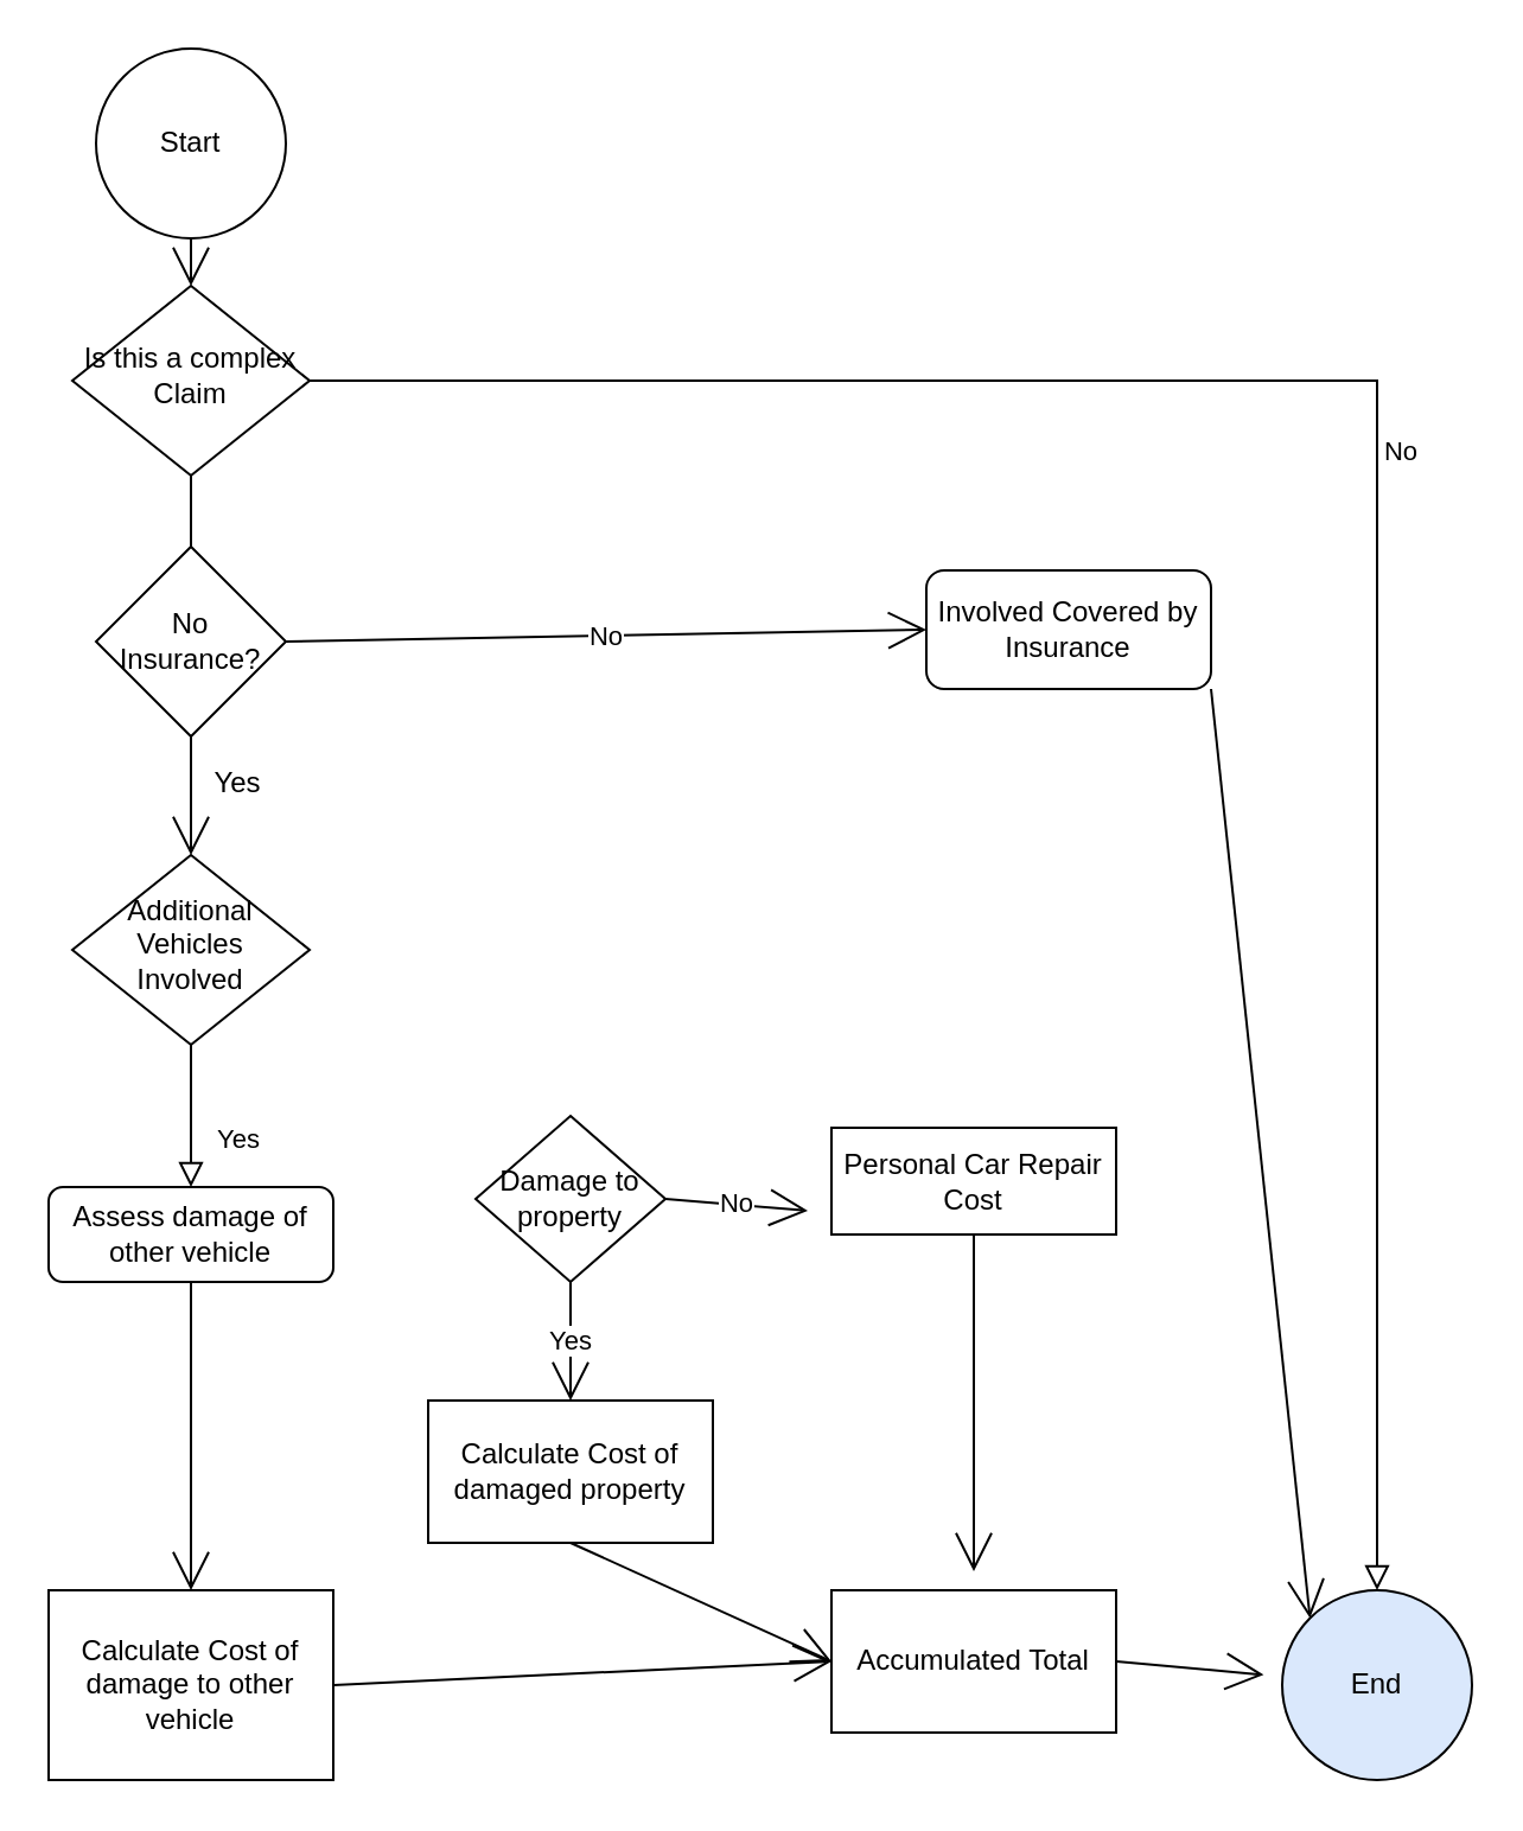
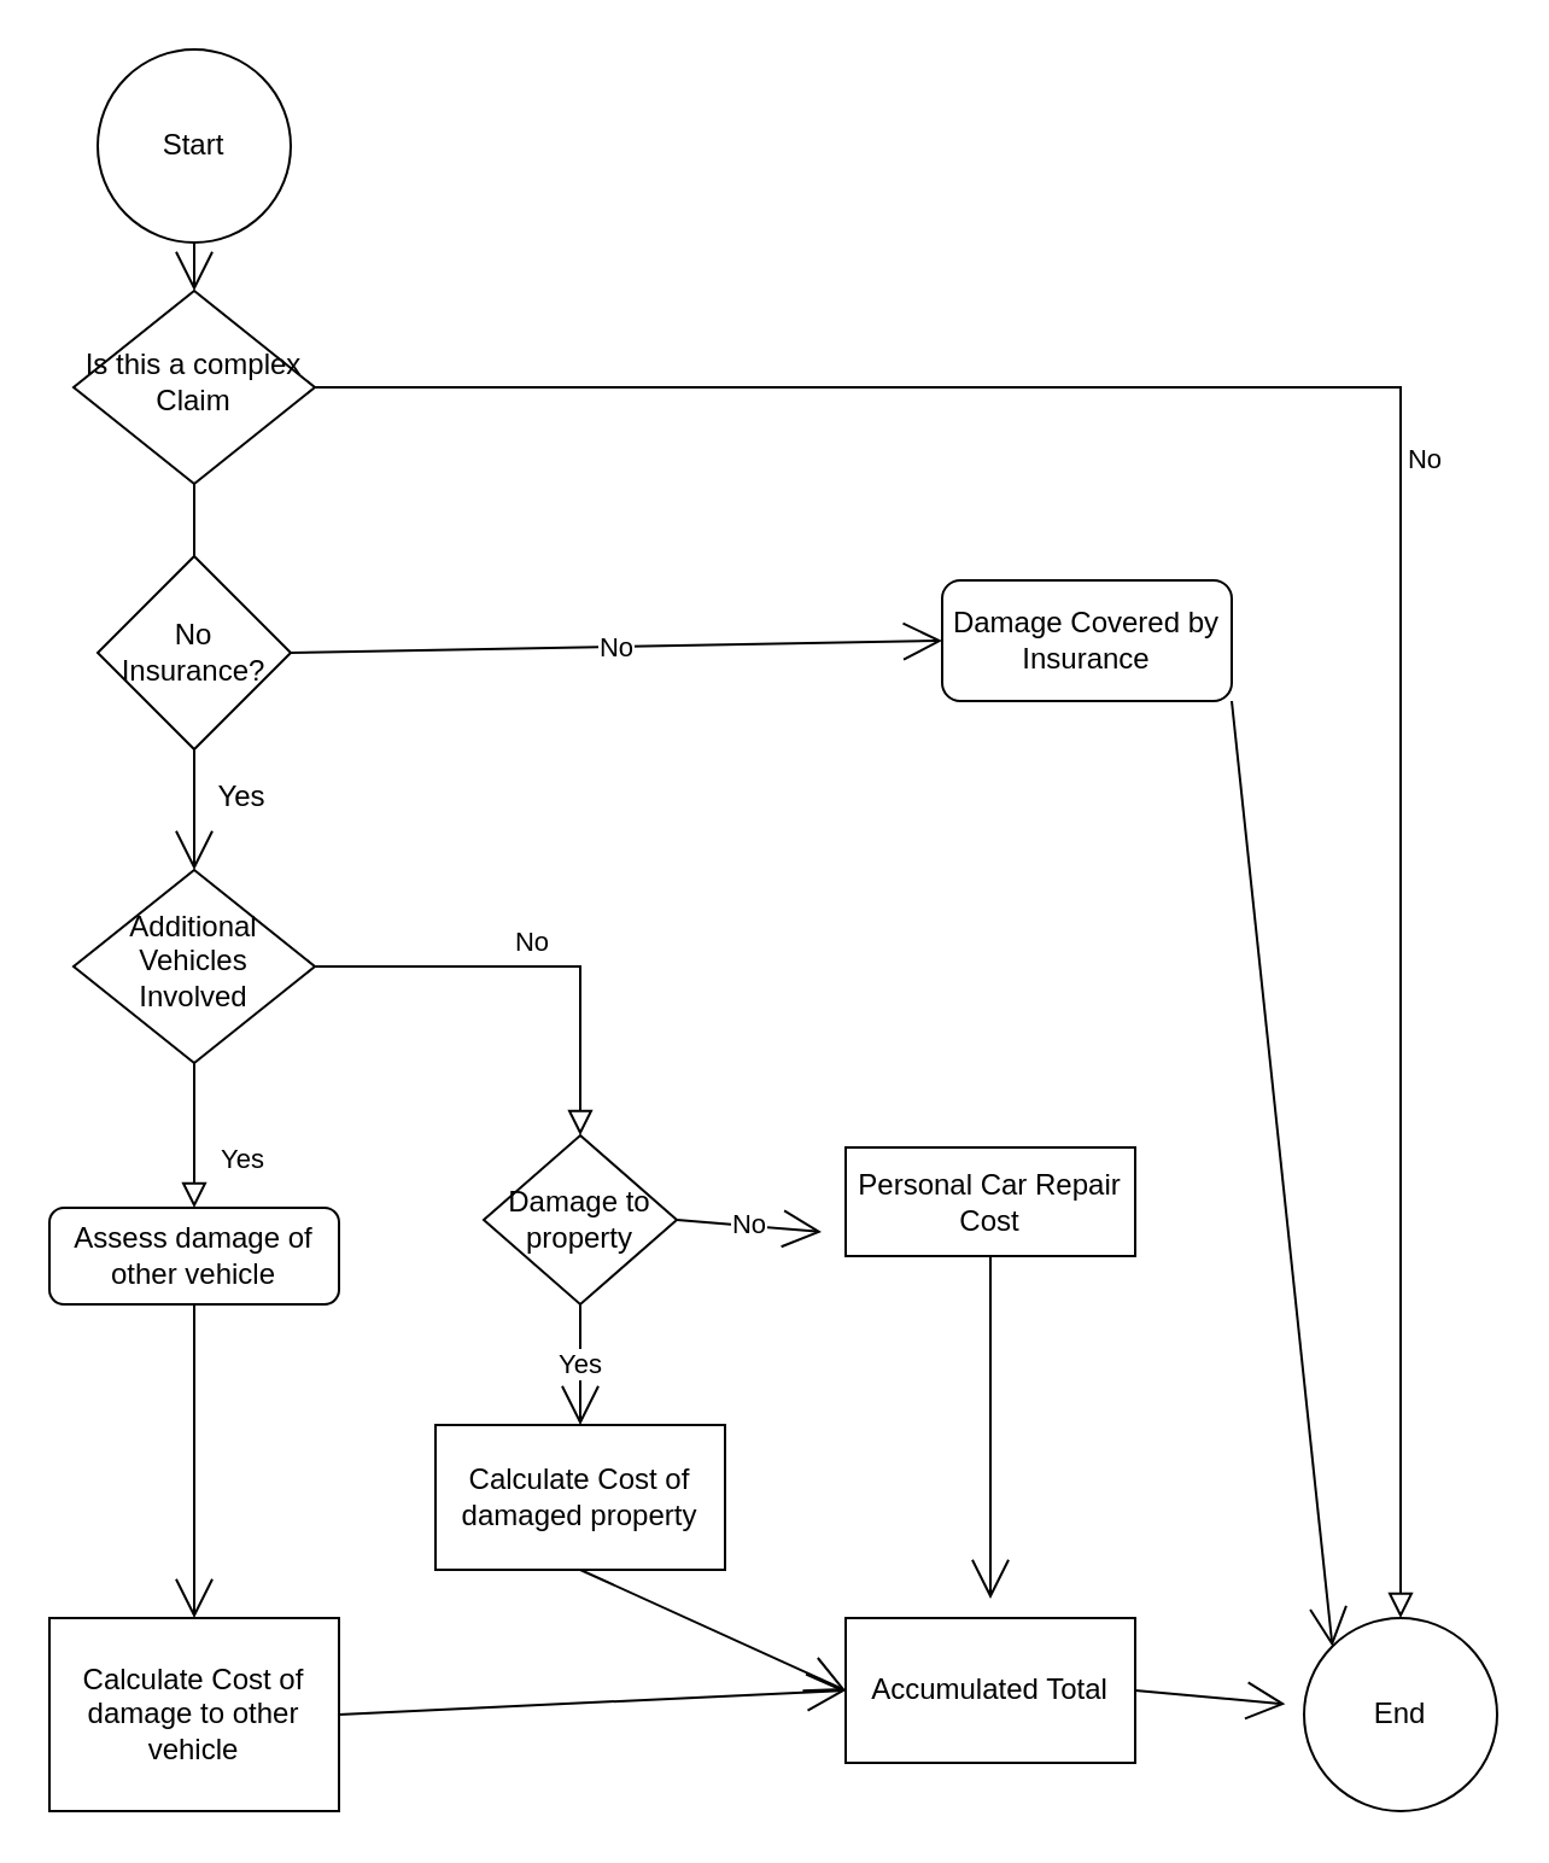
- <mxCell id="30" value="Involved Covered by Insurance" style="rounded=1;whiteSpace=wrap;html=1;hachureGap=4;pointerEvents=0;" vertex="1" parent="1"><mxGeometry x="390" y="240" width="120" height="50" as="geometry" /></mxCell>
+ <mxCell id="30" value="Damage Covered by Insurance" style="rounded=1;whiteSpace=wrap;html=1;hachureGap=4;pointerEvents=0;" vertex="1" parent="1"><mxGeometry x="390" y="240" width="120" height="50" as="geometry" /></mxCell>
+ <mxCell id="6" value="No" style="edgeStyle=orthogonalEdgeStyle;rounded=0;html=1;jettySize=auto;orthogonalLoop=1;fontSize=11;endArrow=block;endFill=0;endSize=8;strokeWidth=1;shadow=0;labelBackgroundColor=none;entryX=0.5;entryY=0;entryDx=0;entryDy=0;" parent="1" source="7" target="15" edge="1"><mxGeometry y="10" relative="1" as="geometry"><mxPoint as="offset" /><mxPoint x="230" y="400" as="targetPoint" /></mxGeometry></mxCell>
- <mxCell id="10" value="End" style="ellipse;whiteSpace=wrap;html=1;aspect=fixed;hachureGap=4;pointerEvents=0;fillColor=#dae8fc;" vertex="1" parent="1"><mxGeometry x="540" y="670" width="80" height="80" as="geometry" /></mxCell>
+ <mxCell id="10" value="End" style="ellipse;whiteSpace=wrap;html=1;aspect=fixed;hachureGap=4;pointerEvents=0;" vertex="1" parent="1"><mxGeometry x="540" y="670" width="80" height="80" as="geometry" /></mxCell>
